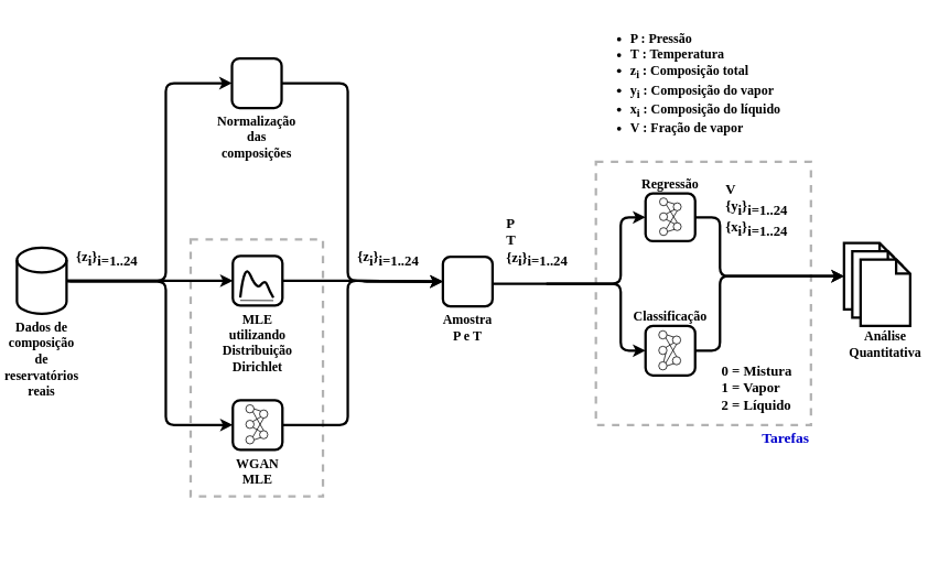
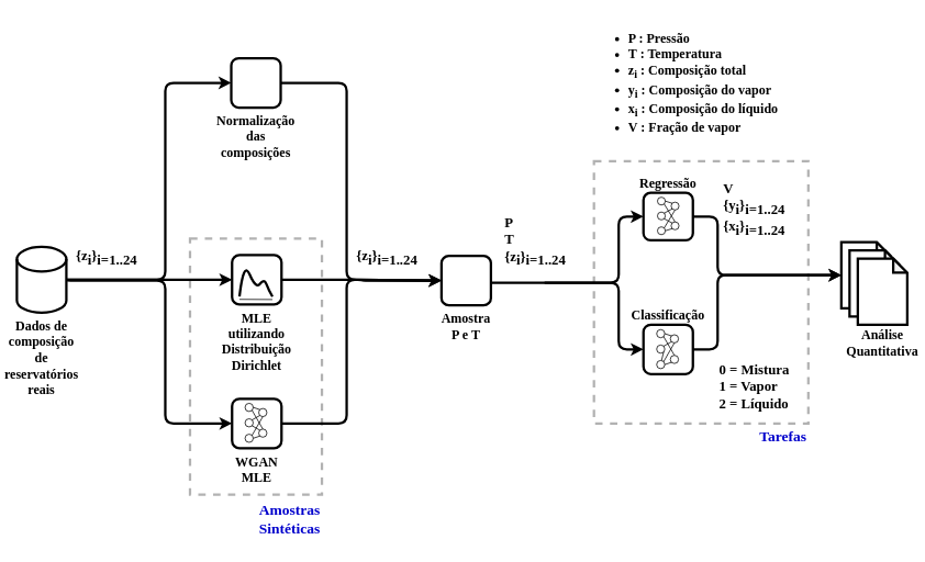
+ <mxCell id="69" value="&lt;div style=&quot;font-size: 18px;&quot;&gt;Amostras&lt;br style=&quot;font-size: 18px;&quot;&gt;Sintéticas&lt;/div&gt;" style="text;html=1;align=right;verticalAlign=middle;whiteSpace=wrap;rounded=0;fontFamily=Trebuchet MS;shadow=0;fontSize=18;fontStyle=1;fontColor=#0000CC;" parent="1" vertex="1"><mxGeometry x="285" y="600" width="105" height="60" as="geometry" /></mxCell>
